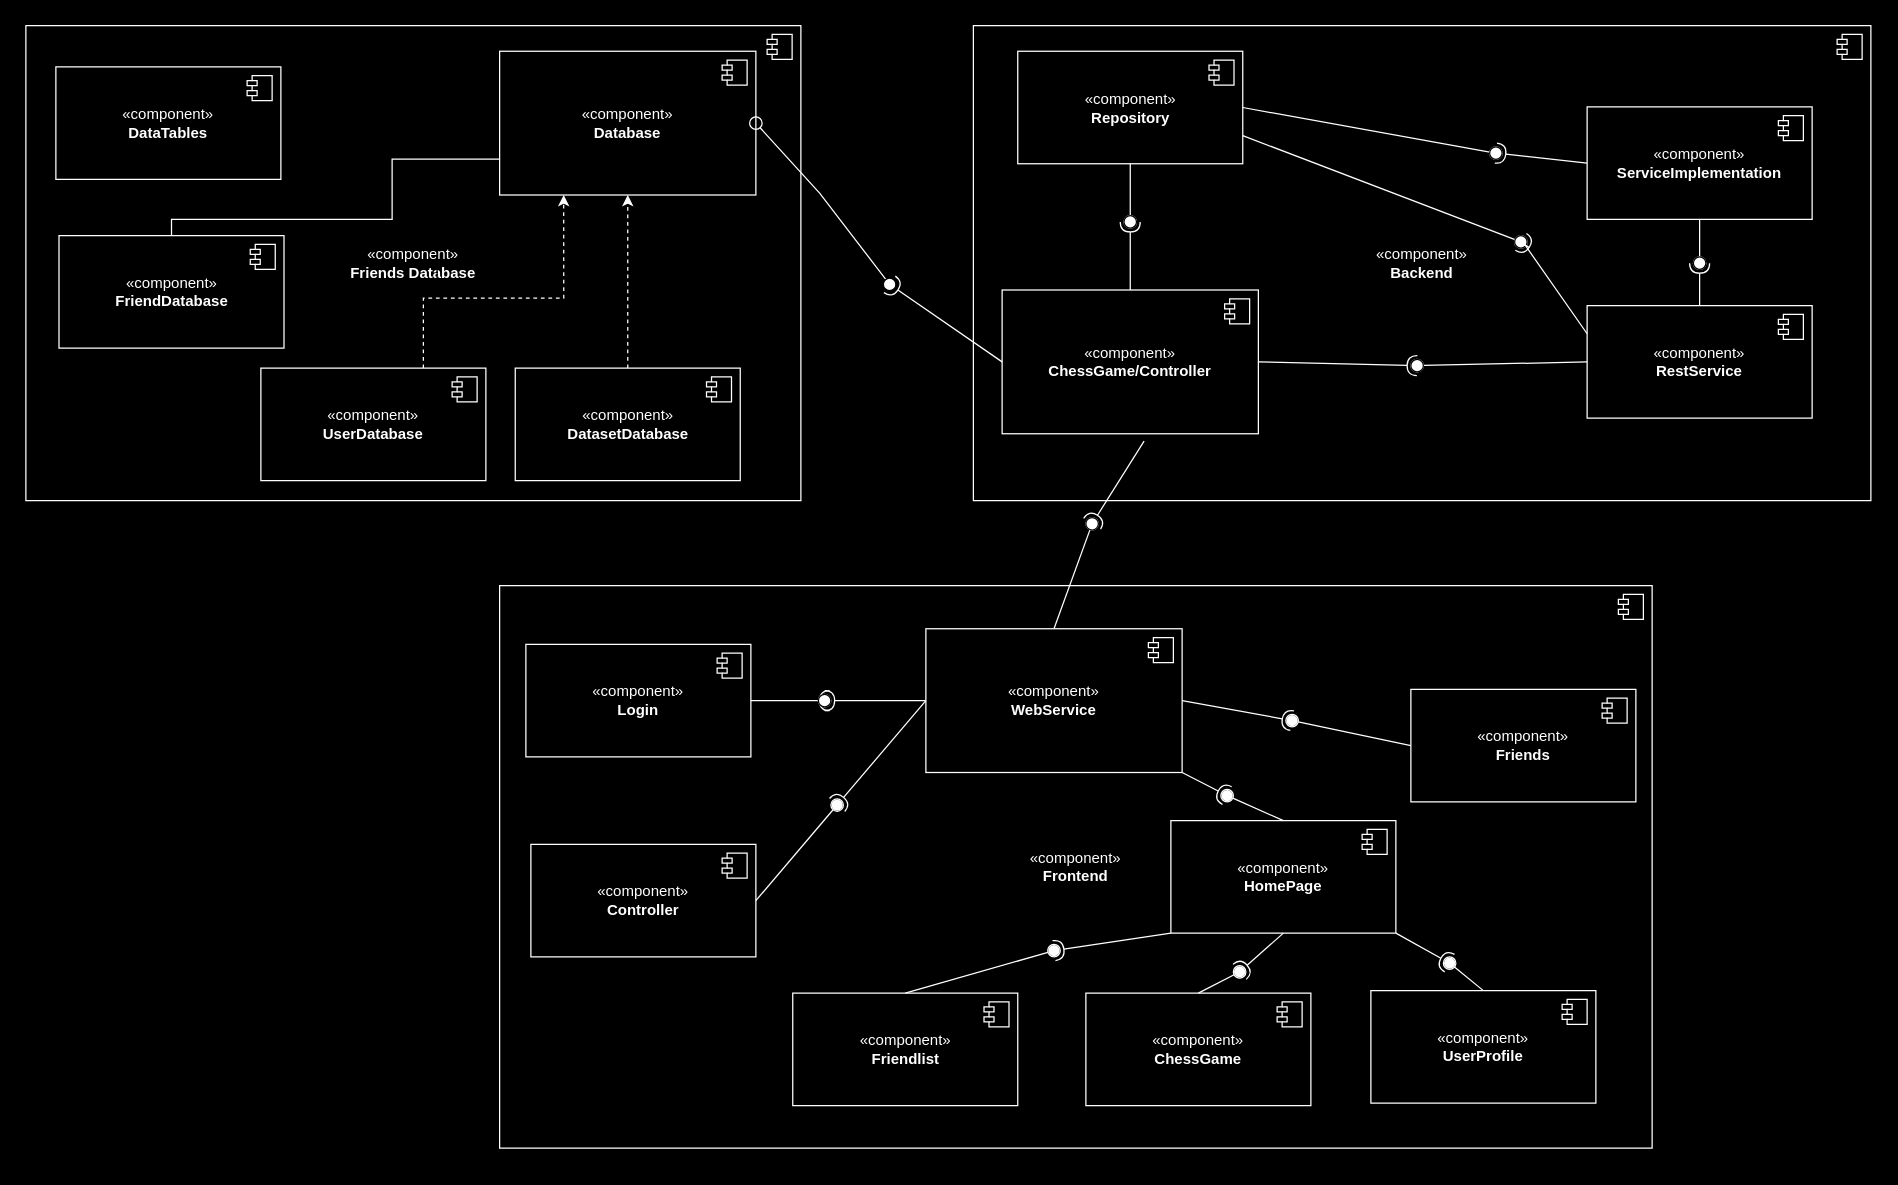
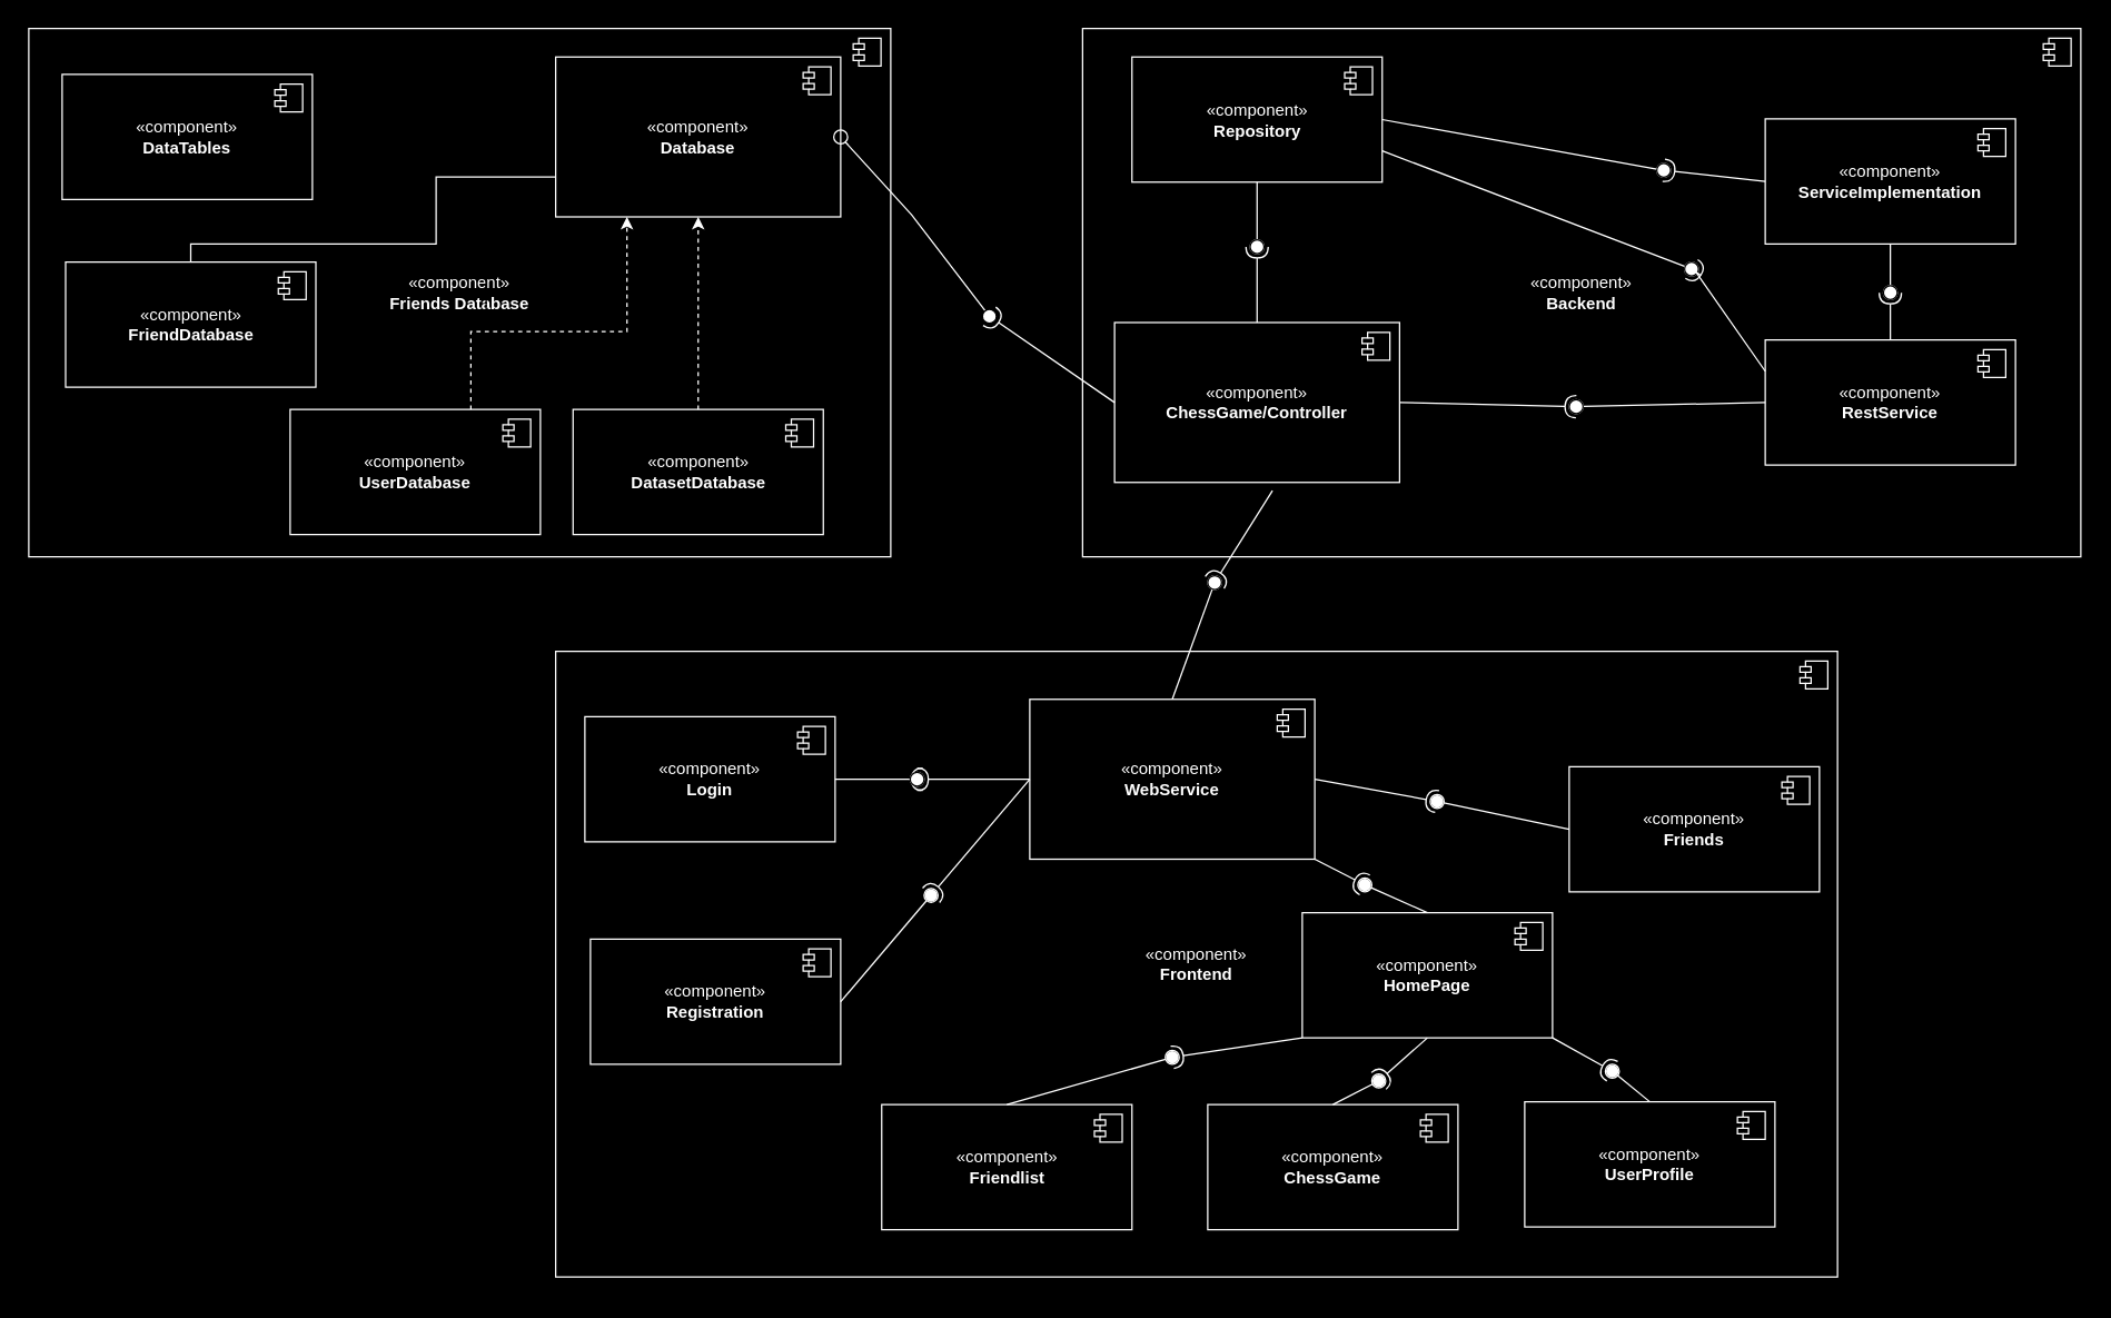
- <mxCell id="59" value="&lt;div&gt;&lt;font color=&quot;#ffffff&quot;&gt;«component»&lt;/font&gt;&lt;/div&gt;&lt;div&gt;&lt;font color=&quot;#ffffff&quot;&gt;&lt;b&gt;Controller&lt;/b&gt;&lt;br&gt;&lt;/font&gt;&lt;/div&gt;" style="html=1;dropTarget=0;whiteSpace=wrap;fillColor=#000000;strokeColor=#FFFFFF;" parent="1" vertex="1"><mxGeometry x="424" y="675" width="180" height="90" as="geometry" /></mxCell>
+ <mxCell id="59" value="&lt;div&gt;&lt;font color=&quot;#ffffff&quot;&gt;«component»&lt;/font&gt;&lt;/div&gt;&lt;div&gt;&lt;font color=&quot;#ffffff&quot;&gt;&lt;b&gt;Registration&lt;/b&gt;&lt;br&gt;&lt;/font&gt;&lt;/div&gt;" style="html=1;dropTarget=0;whiteSpace=wrap;fillColor=#000000;strokeColor=#FFFFFF;" parent="1" vertex="1"><mxGeometry x="424" y="675" width="180" height="90" as="geometry" /></mxCell>
